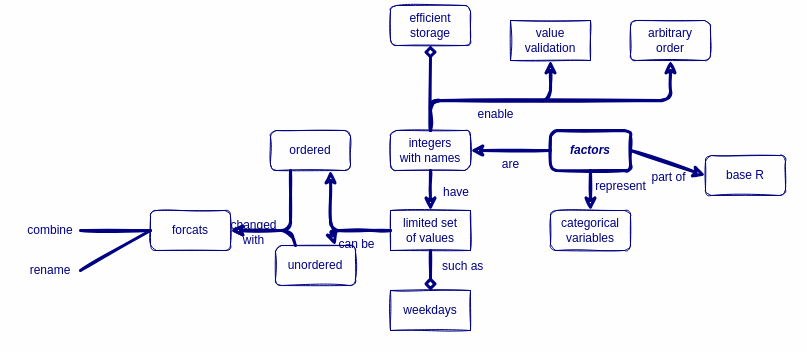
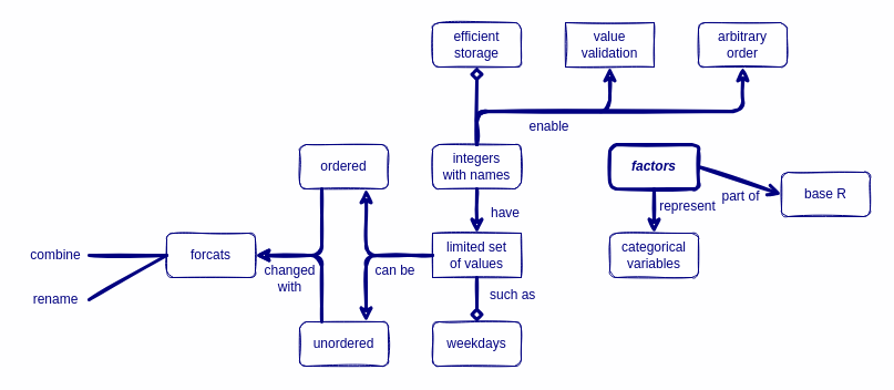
- <mxCell id="18" value="efficient&lt;br&gt;storage" style="rounded=1;whiteSpace=wrap;html=1;fontSize=12;fontFamily=Helvetica;fillColor=none;labelBackgroundColor=none;sketch=1;fontColor=#000080;strokeColor=#000080;" parent="1" vertex="1"><mxGeometry x="390" y="5" width="80" height="40" as="geometry" /></mxCell>
+ <mxCell id="18" value="efficient&lt;br&gt;storage" style="rounded=1;whiteSpace=wrap;html=1;fontSize=12;fontFamily=Helvetica;fillColor=none;labelBackgroundColor=none;sketch=1;fontColor=#000080;strokeColor=#000080;" parent="1" vertex="1"><mxGeometry x="390" y="20" width="80" height="40" as="geometry" /></mxCell>
- <mxCell id="4" value="are" style="endArrow=classic;html=1;strokeWidth=3;verticalAlign=top;fontSize=12;labelBackgroundColor=none;fontFamily=Helvetica;align=center;exitX=0;exitY=0.5;exitDx=0;exitDy=0;entryX=1;entryY=0.5;entryDx=0;entryDy=0;sketch=1;fontColor=#000080;strokeColor=#000080;" parent="1" source="12" target="13" edge="1"><mxGeometry width="50" height="50" relative="1" as="geometry"><mxPoint x="620" y="180" as="sourcePoint" /><mxPoint x="620" y="260" as="targetPoint" /><Array as="points" /><mxPoint as="offset" /></mxGeometry></mxCell>
- <mxCell id="10" value="part of" style="endArrow=classic;html=1;strokeWidth=3;verticalAlign=top;fontSize=12;labelBackgroundColor=none;fontFamily=Helvetica;align=center;exitX=1;exitY=0.5;exitDx=0;exitDy=0;entryX=0;entryY=0.5;entryDx=0;entryDy=0;sketch=1;fontColor=#000080;strokeColor=#000080;" parent="1" source="12" target="19" edge="1"><mxGeometry width="50" height="50" relative="1" as="geometry"><mxPoint x="560" y="160" as="sourcePoint" /><mxPoint x="480" y="160" as="targetPoint" /><Array as="points" /><mxPoint as="offset" /></mxGeometry></mxCell>
+ <mxCell id="10" value="part of" style="endArrow=open;html=1;strokeWidth=3;verticalAlign=top;fontSize=12;labelBackgroundColor=none;fontFamily=Helvetica;align=center;exitX=1;exitY=0.5;exitDx=0;exitDy=0;entryX=0;entryY=0.5;entryDx=0;entryDy=0;sketch=1;fontColor=#000080;strokeColor=#000080;" parent="1" source="12" target="19" edge="1"><mxGeometry width="50" height="50" relative="1" as="geometry"><mxPoint x="560" y="160" as="sourcePoint" /><mxPoint x="480" y="160" as="targetPoint" /><Array as="points" /><mxPoint as="offset" /></mxGeometry></mxCell>
- <mxCell id="27" value="unordered" style="rounded=1;whiteSpace=wrap;html=1;fontSize=12;fontFamily=Helvetica;fillColor=none;labelBackgroundColor=none;sketch=1;fontColor=#000080;strokeColor=#000080;" parent="1" vertex="1"><mxGeometry x="275" y="245" width="80" height="40" as="geometry" /></mxCell>
+ <mxCell id="27" value="unordered" style="rounded=1;whiteSpace=wrap;html=1;fontSize=12;fontFamily=Helvetica;fillColor=none;labelBackgroundColor=none;sketch=1;fontColor=#000080;strokeColor=#000080;" parent="1" vertex="1"><mxGeometry x="270" y="290" width="80" height="40" as="geometry" /></mxCell>
- <mxCell id="15" value="weekdays" style="whiteSpace=wrap;html=1;fontSize=12;fontFamily=Helvetica;fillColor=none;labelBackgroundColor=none;sketch=1;fontColor=#000080;strokeColor=#000080;rounded=0;" parent="1" vertex="1"><mxGeometry x="390" y="290" width="80" height="40" as="geometry" /></mxCell>
+ <mxCell id="15" value="weekdays" style="rounded=1;whiteSpace=wrap;html=1;fontSize=12;fontFamily=Helvetica;fillColor=none;labelBackgroundColor=none;sketch=1;fontColor=#000080;strokeColor=#000080;" parent="1" vertex="1"><mxGeometry x="390" y="290" width="80" height="40" as="geometry" /></mxCell>
